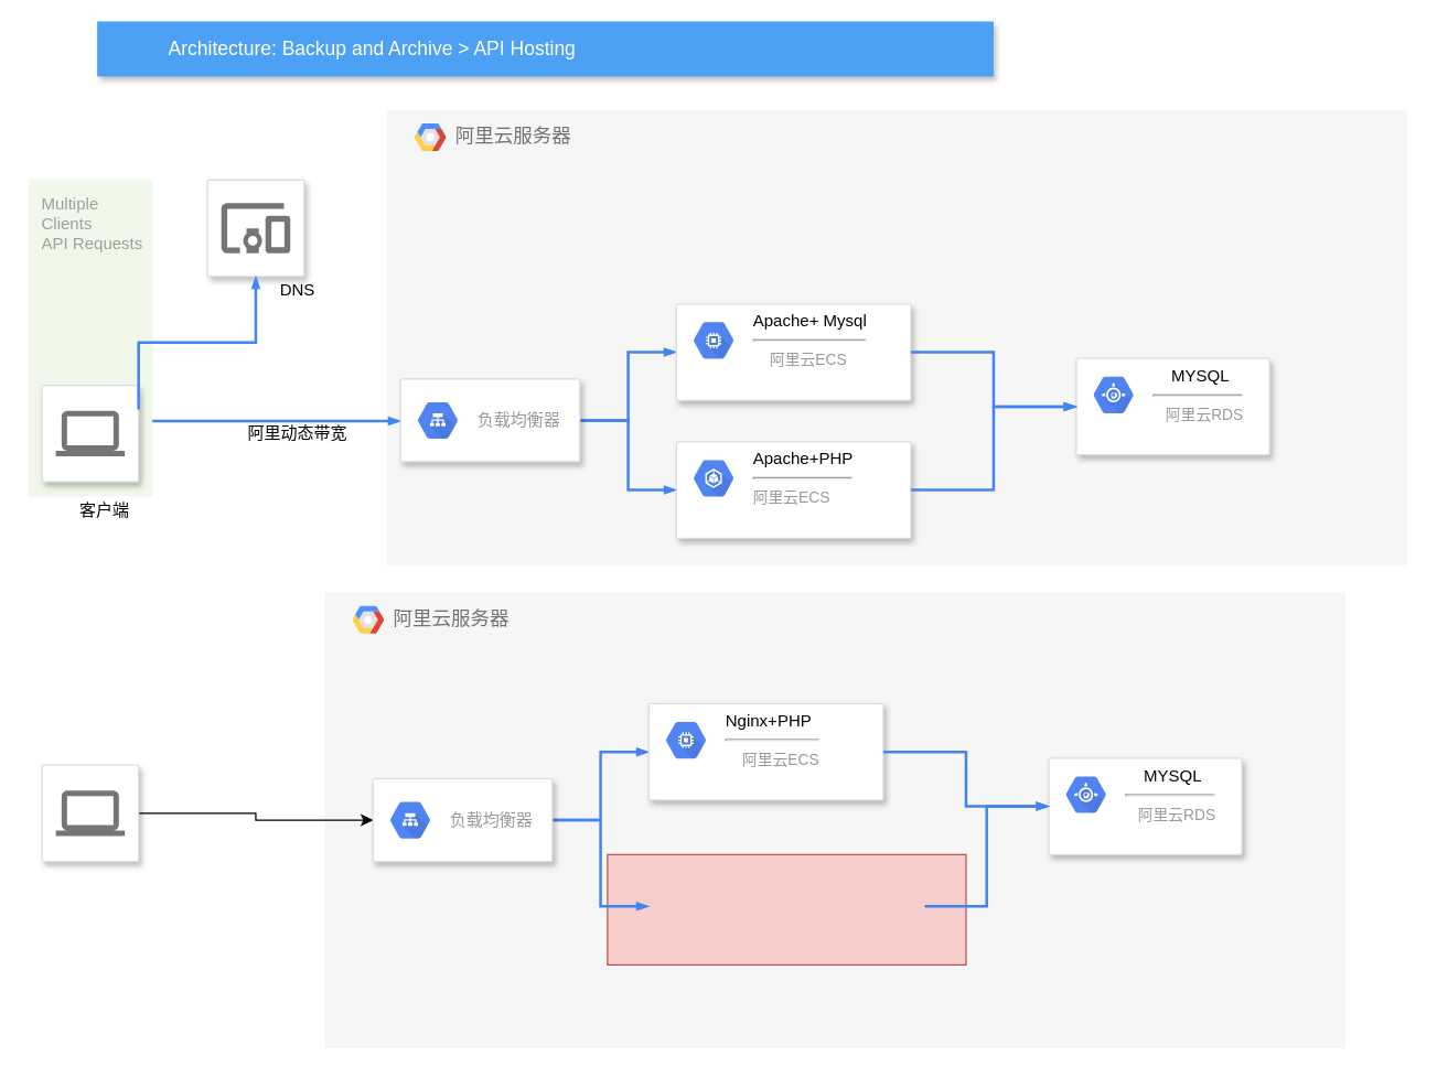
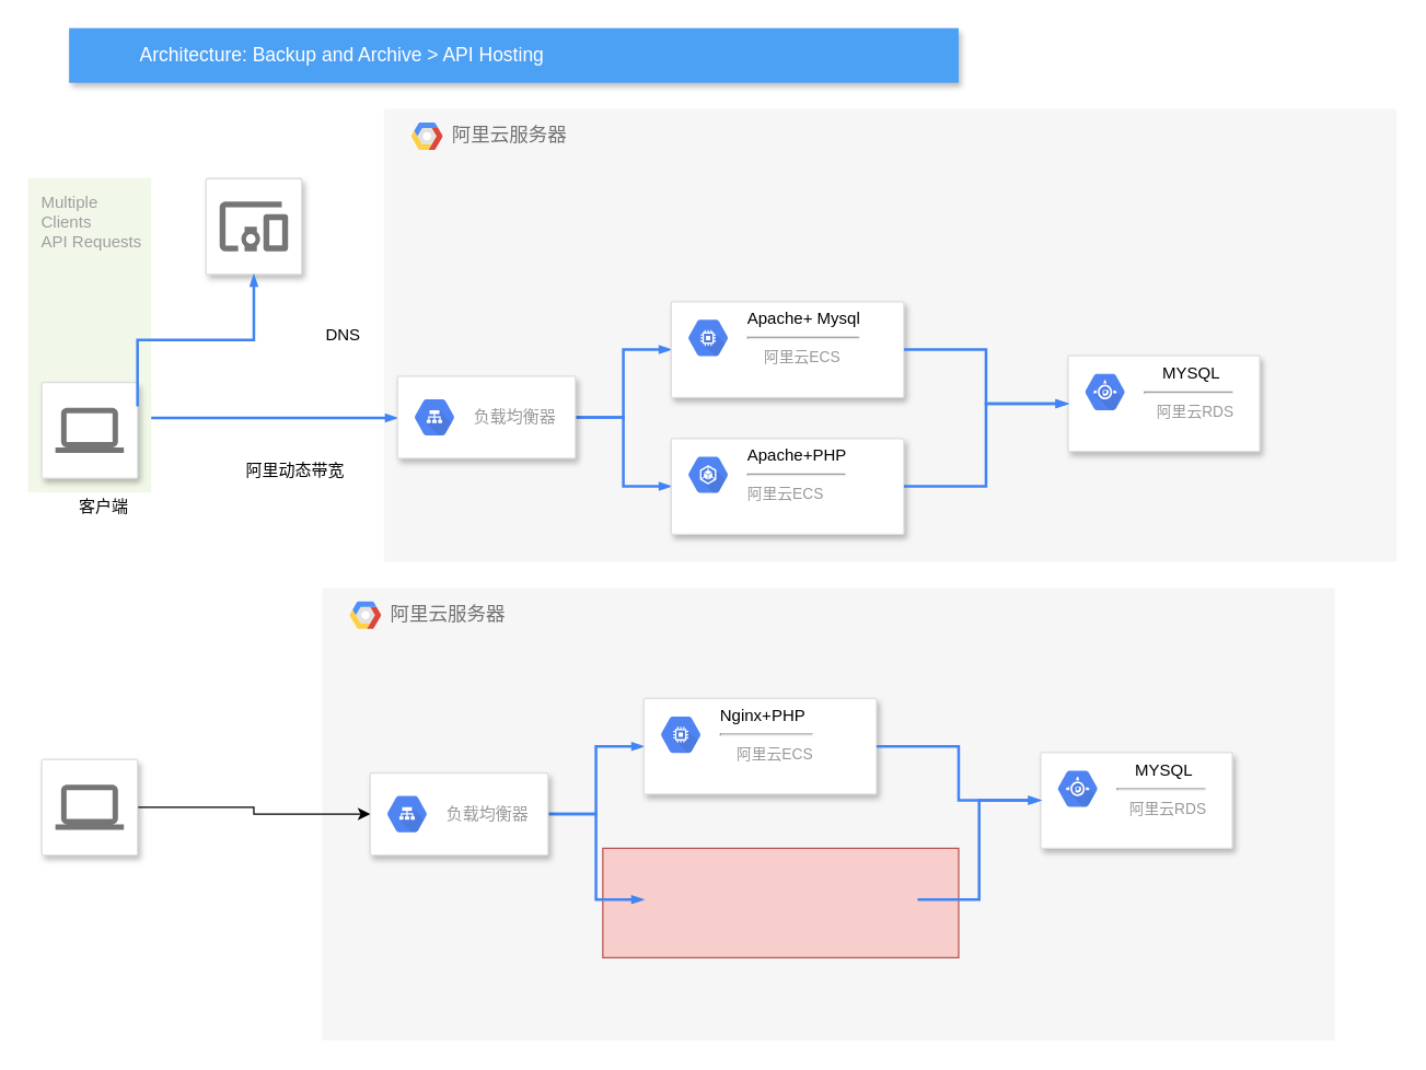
- <mxCell id="7" value="Architecture: Backup and Archive &amp;gt; API Hosting" style="fillColor=#4DA1F5;strokeColor=none;shadow=1;gradientColor=none;fontSize=14;align=left;spacingLeft=50;fontColor=#ffffff;html=1;" parent="1" vertex="1"><mxGeometry x="70" y="15" width="650" height="40" as="geometry" /></mxCell>
+ <mxCell id="7" value="Architecture: Backup and Archive &amp;gt; API Hosting" style="fillColor=#4DA1F5;strokeColor=none;shadow=1;gradientColor=none;fontSize=14;align=left;spacingLeft=50;fontColor=#ffffff;html=1;" parent="1" vertex="1"><mxGeometry x="50" y="20" width="650" height="40" as="geometry" /></mxCell>
- <mxCell id="26" value="DNS" style="text;html=1;align=center;verticalAlign=middle;resizable=0;points=[];autosize=1;" vertex="1" parent="1"><mxGeometry x="195" y="200" width="40" height="20" as="geometry" /></mxCell>
+ <mxCell id="26" value="DNS" style="text;html=1;align=center;verticalAlign=middle;resizable=0;points=[];autosize=1;" vertex="1" parent="1"><mxGeometry x="230" y="235" width="40" height="20" as="geometry" /></mxCell>
- <mxCell id="19" value="阿里动态带宽" style="text;html=1;align=center;verticalAlign=middle;resizable=0;points=[];autosize=1;" vertex="1" parent="1"><mxGeometry x="170" y="304" width="90" height="20" as="geometry" /></mxCell>
+ <mxCell id="19" value="阿里动态带宽" style="text;html=1;align=center;verticalAlign=middle;resizable=0;points=[];autosize=1;" vertex="1" parent="1"><mxGeometry x="170" y="334" width="90" height="20" as="geometry" /></mxCell>
